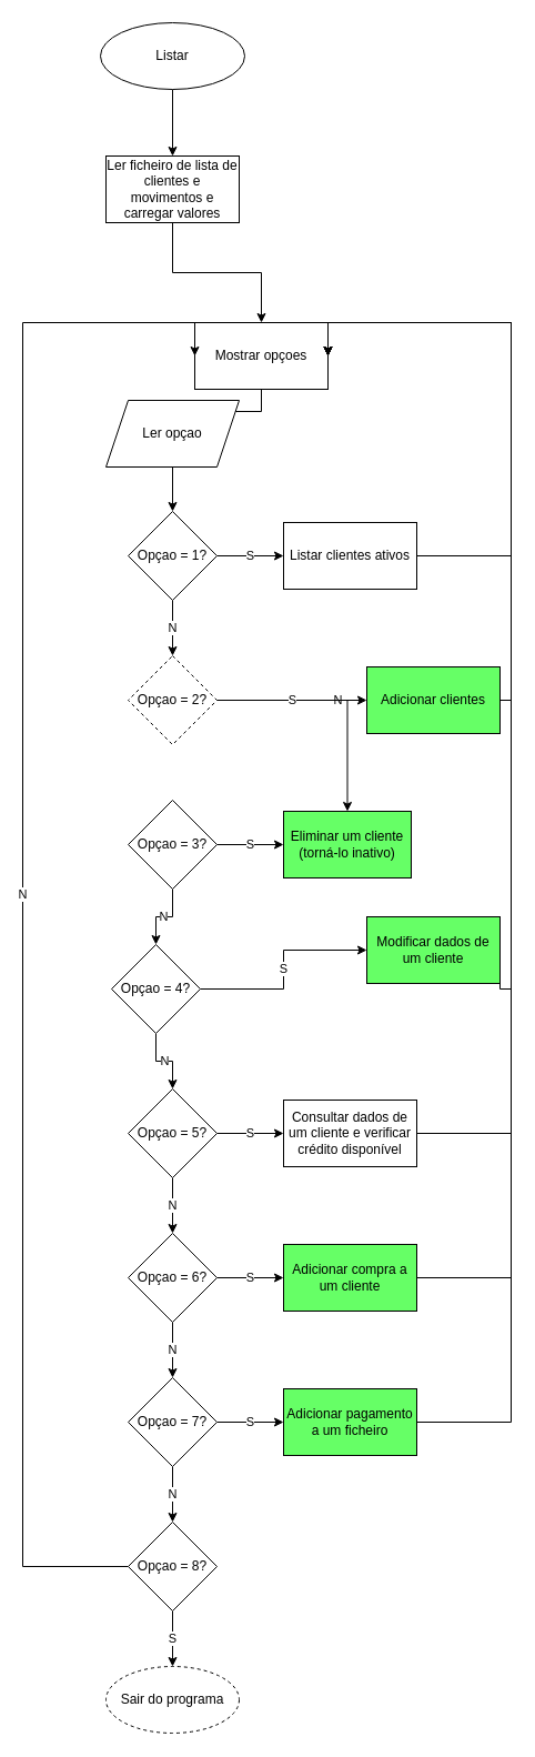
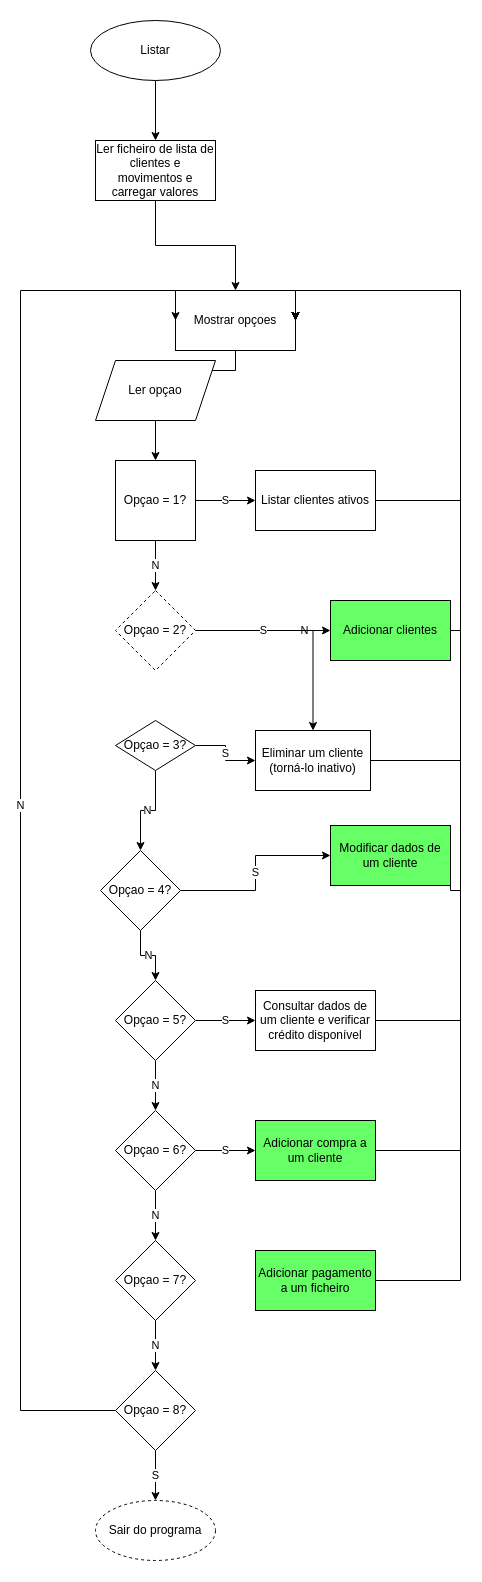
- <mxCell id="12" value="Opçao = 1?" style="rhombus;whiteSpace=wrap;html=1;" parent="1" vertex="1"><mxGeometry x="115" y="460" width="80" height="80" as="geometry" /></mxCell>
+ <mxCell id="12" value="Opçao = 1?" style="whiteSpace=wrap;html=1;rounded=0;" parent="1" vertex="1"><mxGeometry x="115" y="460" width="80" height="80" as="geometry" /></mxCell>
- <mxCell id="18" value="Opçao = 3?" style="rhombus;whiteSpace=wrap;html=1;" parent="1" vertex="1"><mxGeometry x="115" y="720" width="80" height="80" as="geometry" /></mxCell>
+ <mxCell id="18" value="Opçao = 3?" style="rhombus;whiteSpace=wrap;html=1;" parent="1" vertex="1"><mxGeometry x="115" y="720" width="80" height="50" as="geometry" /></mxCell>
- <mxCell id="40" value="Eliminar um cliente (torná-lo inativo)" style="whiteSpace=wrap;html=1;fillColor=#66FF66;" parent="1" vertex="1"><mxGeometry x="255" y="730" width="115" height="60" as="geometry" /></mxCell>
+ <mxCell id="40" value="Eliminar um cliente (torná-lo inativo)" style="whiteSpace=wrap;html=1;fillColor=#ffffff;" parent="1" vertex="1"><mxGeometry x="255" y="730" width="115" height="60" as="geometry" /></mxCell>
+ <mxCell id="39" style="edgeStyle=orthogonalEdgeStyle;rounded=0;orthogonalLoop=1;jettySize=auto;html=1;exitX=1;exitY=0.5;exitDx=0;exitDy=0;entryX=1;entryY=0.5;entryDx=0;entryDy=0;" parent="1" source="40" target="7" edge="1"><mxGeometry relative="1" as="geometry"><Array as="points"><mxPoint x="460" y="760" /><mxPoint x="460" y="290" /></Array></mxGeometry></mxCell>
- <mxCell id="29" value="S" style="edgeStyle=orthogonalEdgeStyle;rounded=0;orthogonalLoop=1;jettySize=auto;html=1;" parent="1" source="30" target="48" edge="1"><mxGeometry relative="1" as="geometry" /></mxCell>
